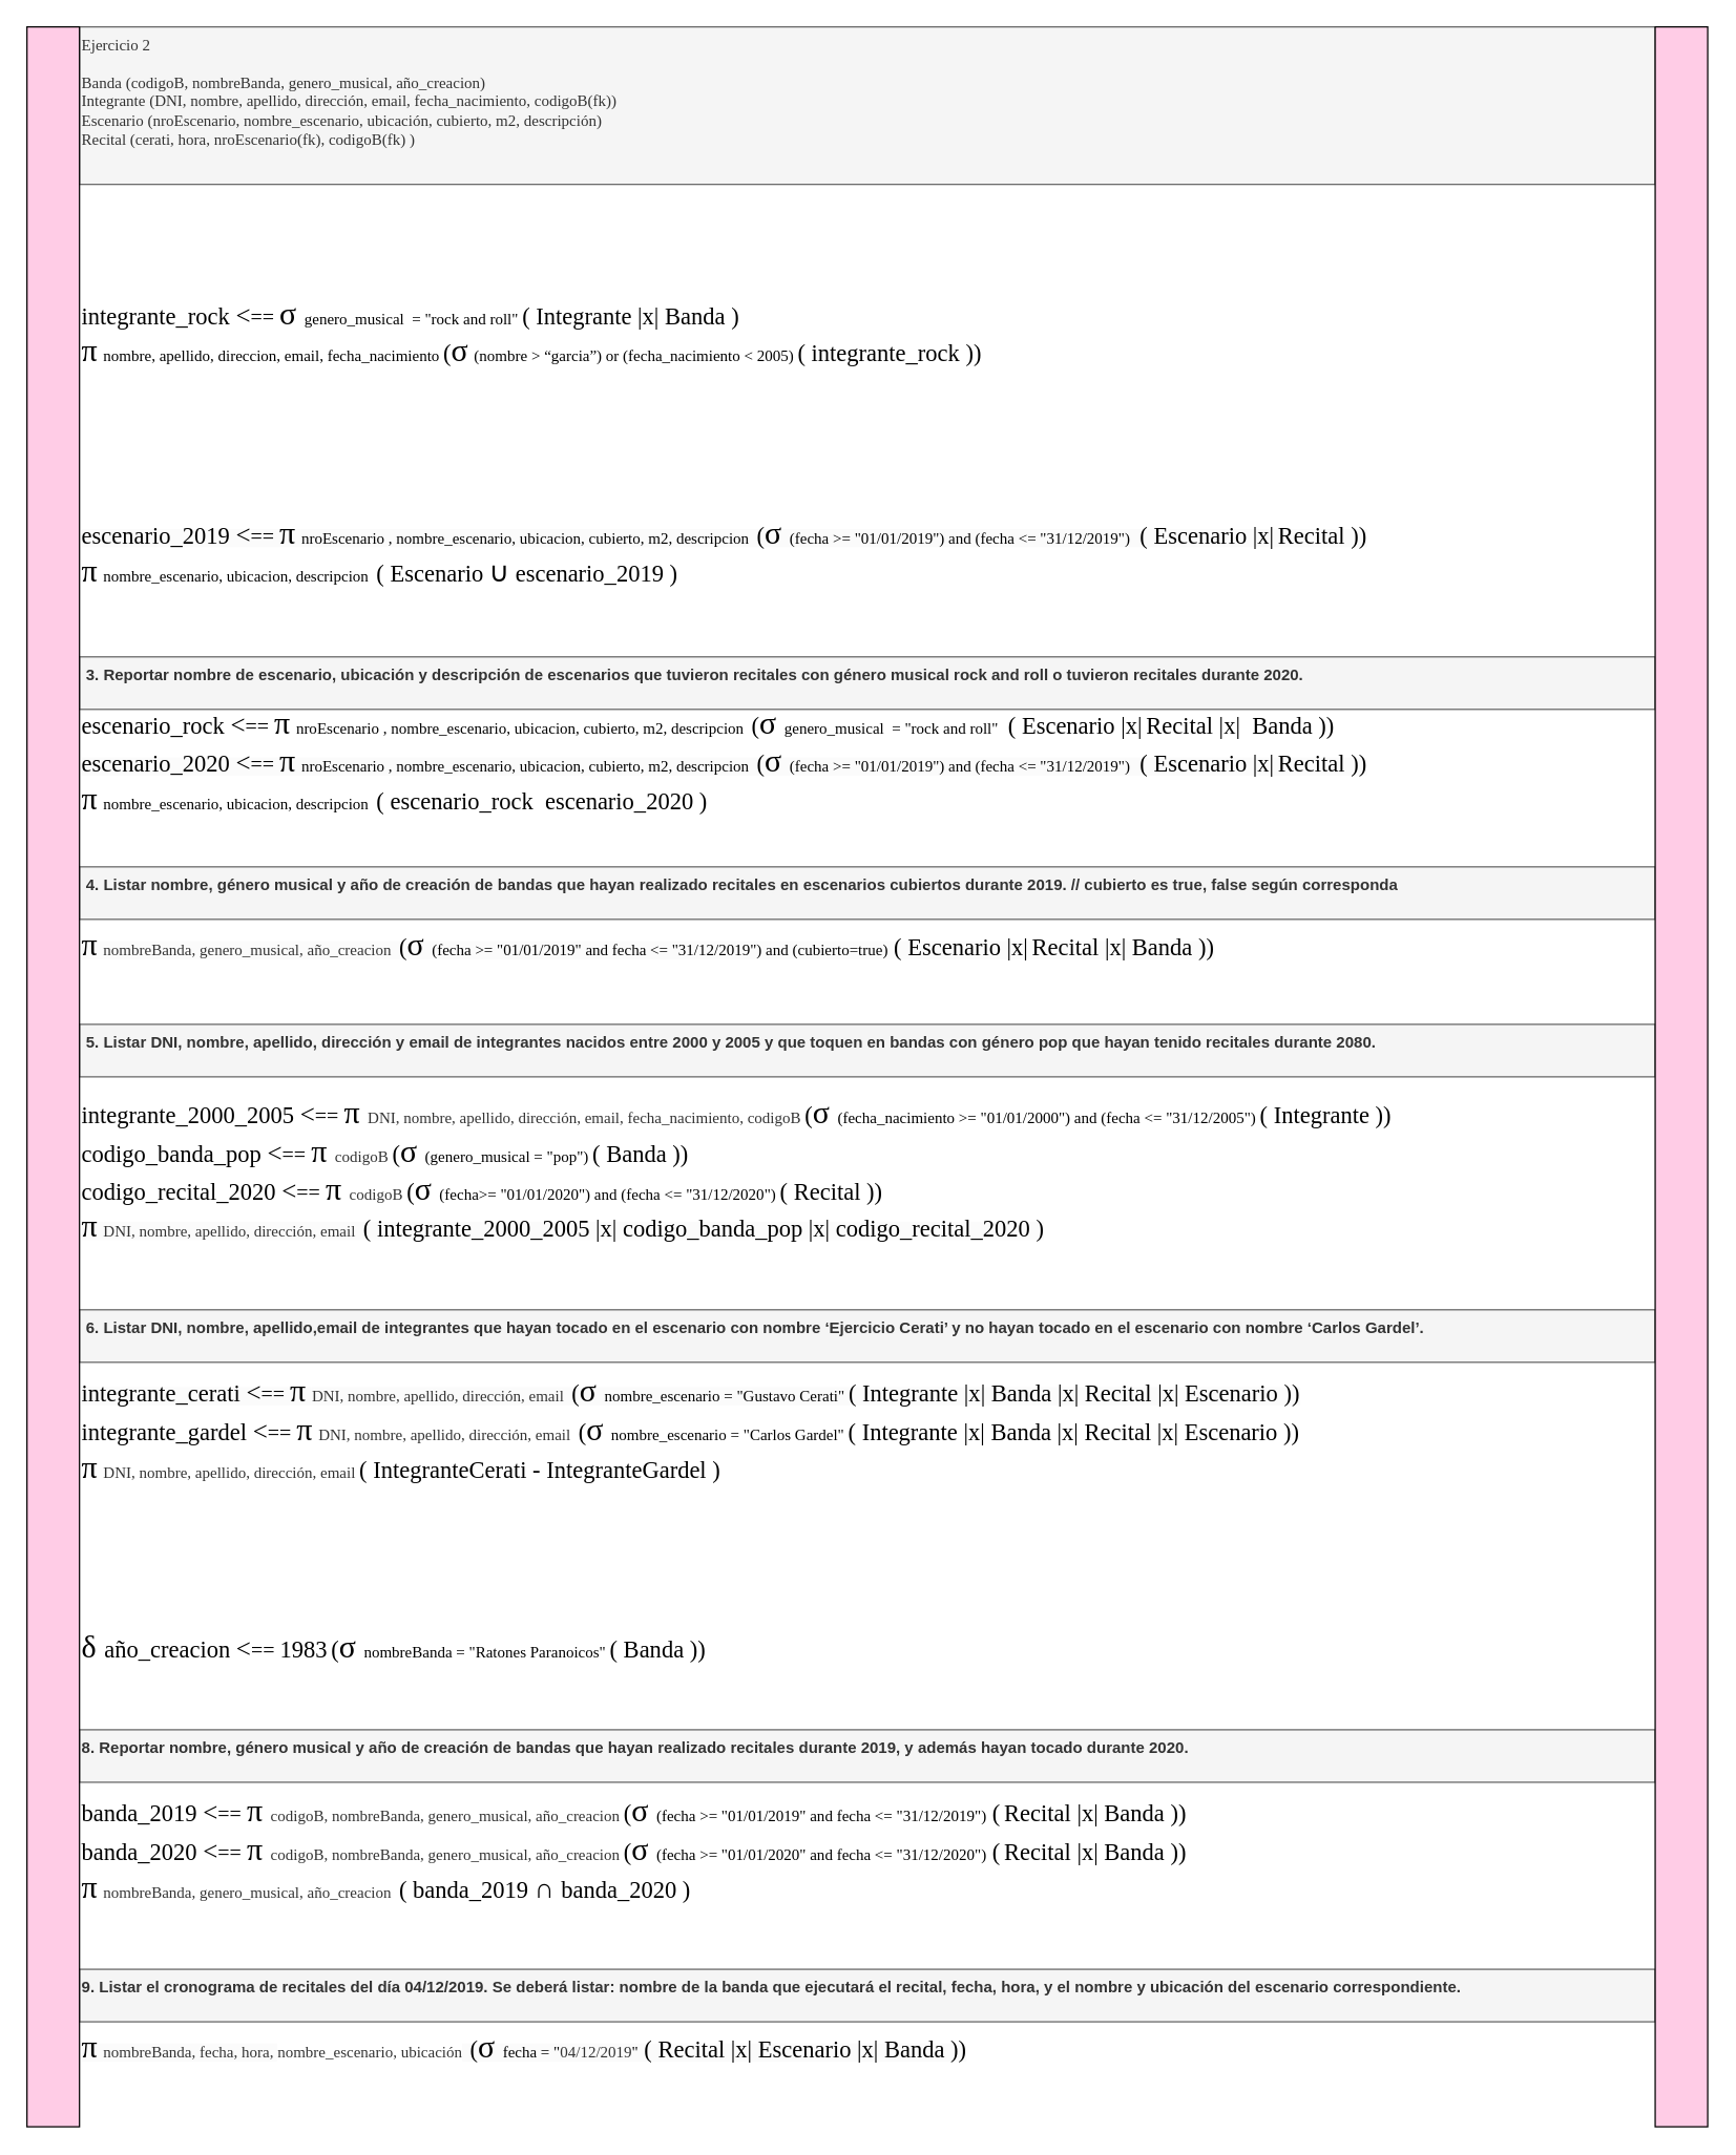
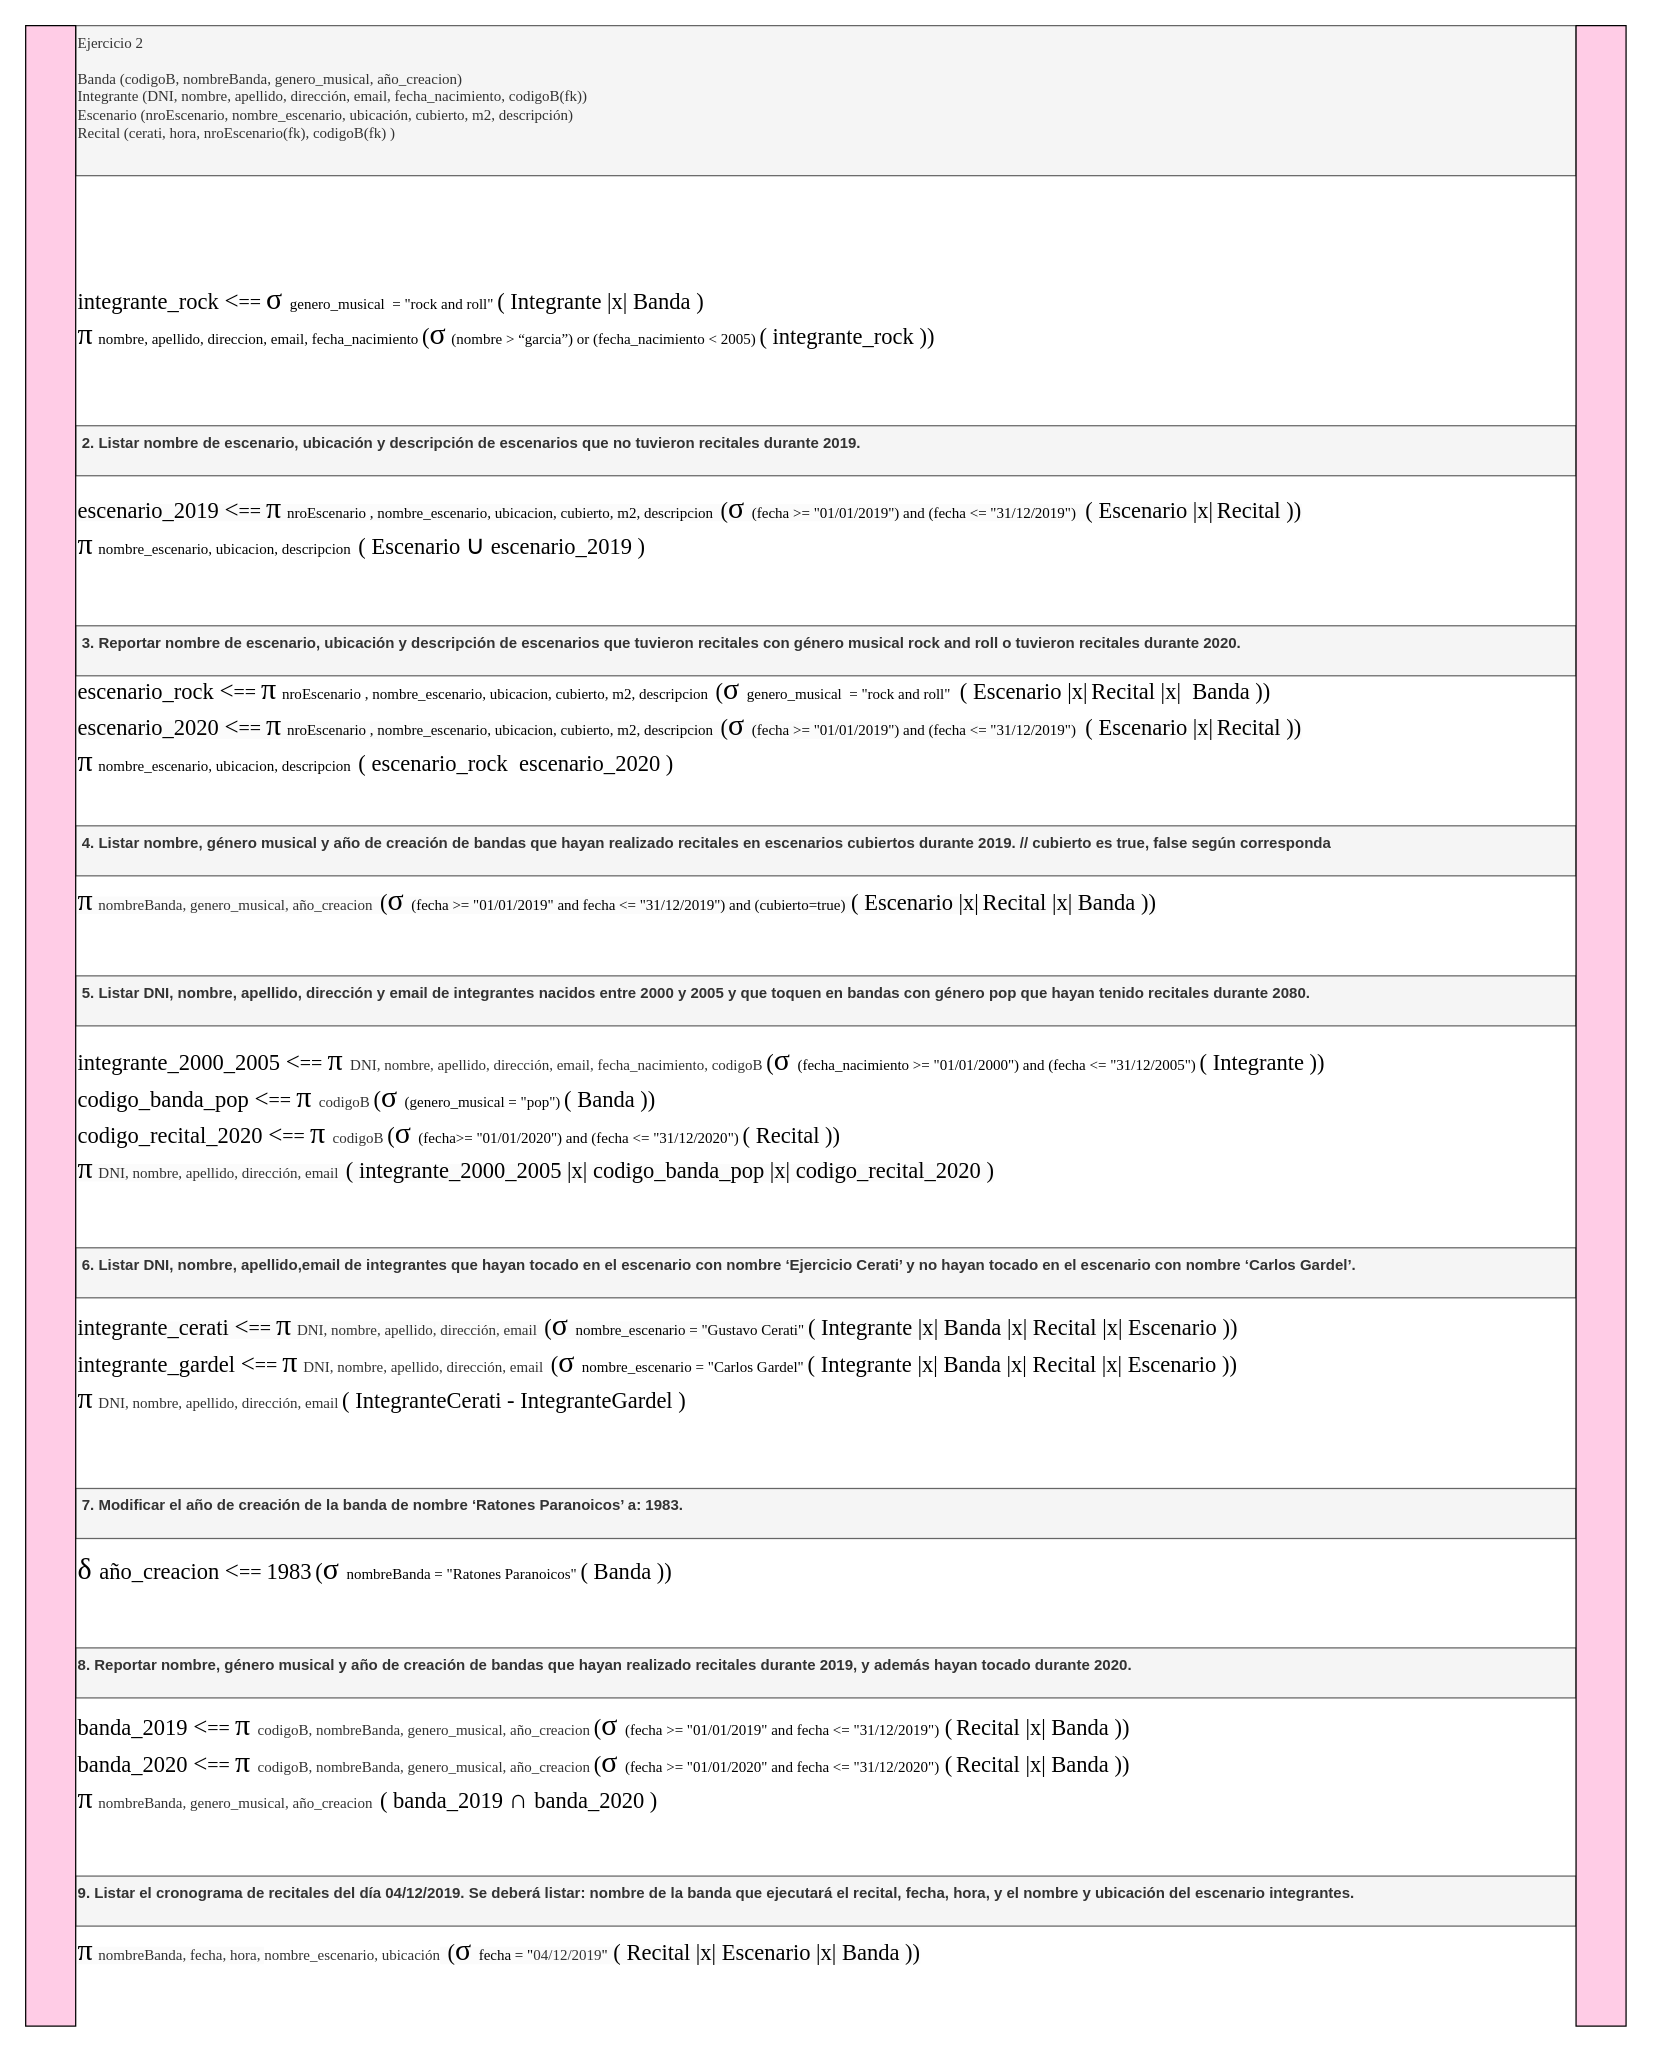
+ <mxCell id="3" value="&lt;b&gt;&amp;nbsp;2. Listar nombre de escenario, ubicación y descripción de escenarios que no tuvieron recitales durante 2019.&lt;/b&gt;" style="text;whiteSpace=wrap;html=1;fillColor=#f5f5f5;fontColor=#333333;strokeColor=#666666;" vertex="1" parent="1"><mxGeometry x="60" y="340" width="1200" height="40" as="geometry" /></mxCell>
+ <mxCell id="11" value="&amp;nbsp;7. Modificar el año de creación de la banda de nombre ‘Ratones Paranoicos’ a: 1983." style="text;whiteSpace=wrap;html=1;fillColor=#f5f5f5;fontColor=#333333;strokeColor=#666666;fontStyle=1" vertex="1" parent="1"><mxGeometry x="60" y="1190" width="1200" height="40" as="geometry" /></mxCell>
- <mxCell id="13" value=" 9. Listar el cronograma de recitales del día 04/12/2019. Se deberá listar: nombre de la banda que ejecutará el recital, fecha, hora, y el nombre y ubicación del escenario correspondiente." style="text;whiteSpace=wrap;html=1;fillColor=#f5f5f5;fontColor=#333333;strokeColor=#666666;fontStyle=1" vertex="1" parent="1"><mxGeometry x="60" y="1500" width="1200" height="40" as="geometry" /></mxCell>
+ <mxCell id="13" value=" 9. Listar el cronograma de recitales del día 04/12/2019. Se deberá listar: nombre de la banda que ejecutará el recital, fecha, hora, y el nombre y ubicación del escenario integrantes." style="text;whiteSpace=wrap;html=1;fillColor=#f5f5f5;fontColor=#333333;strokeColor=#666666;fontStyle=1" vertex="1" parent="1"><mxGeometry x="60" y="1500" width="1200" height="40" as="geometry" /></mxCell>
